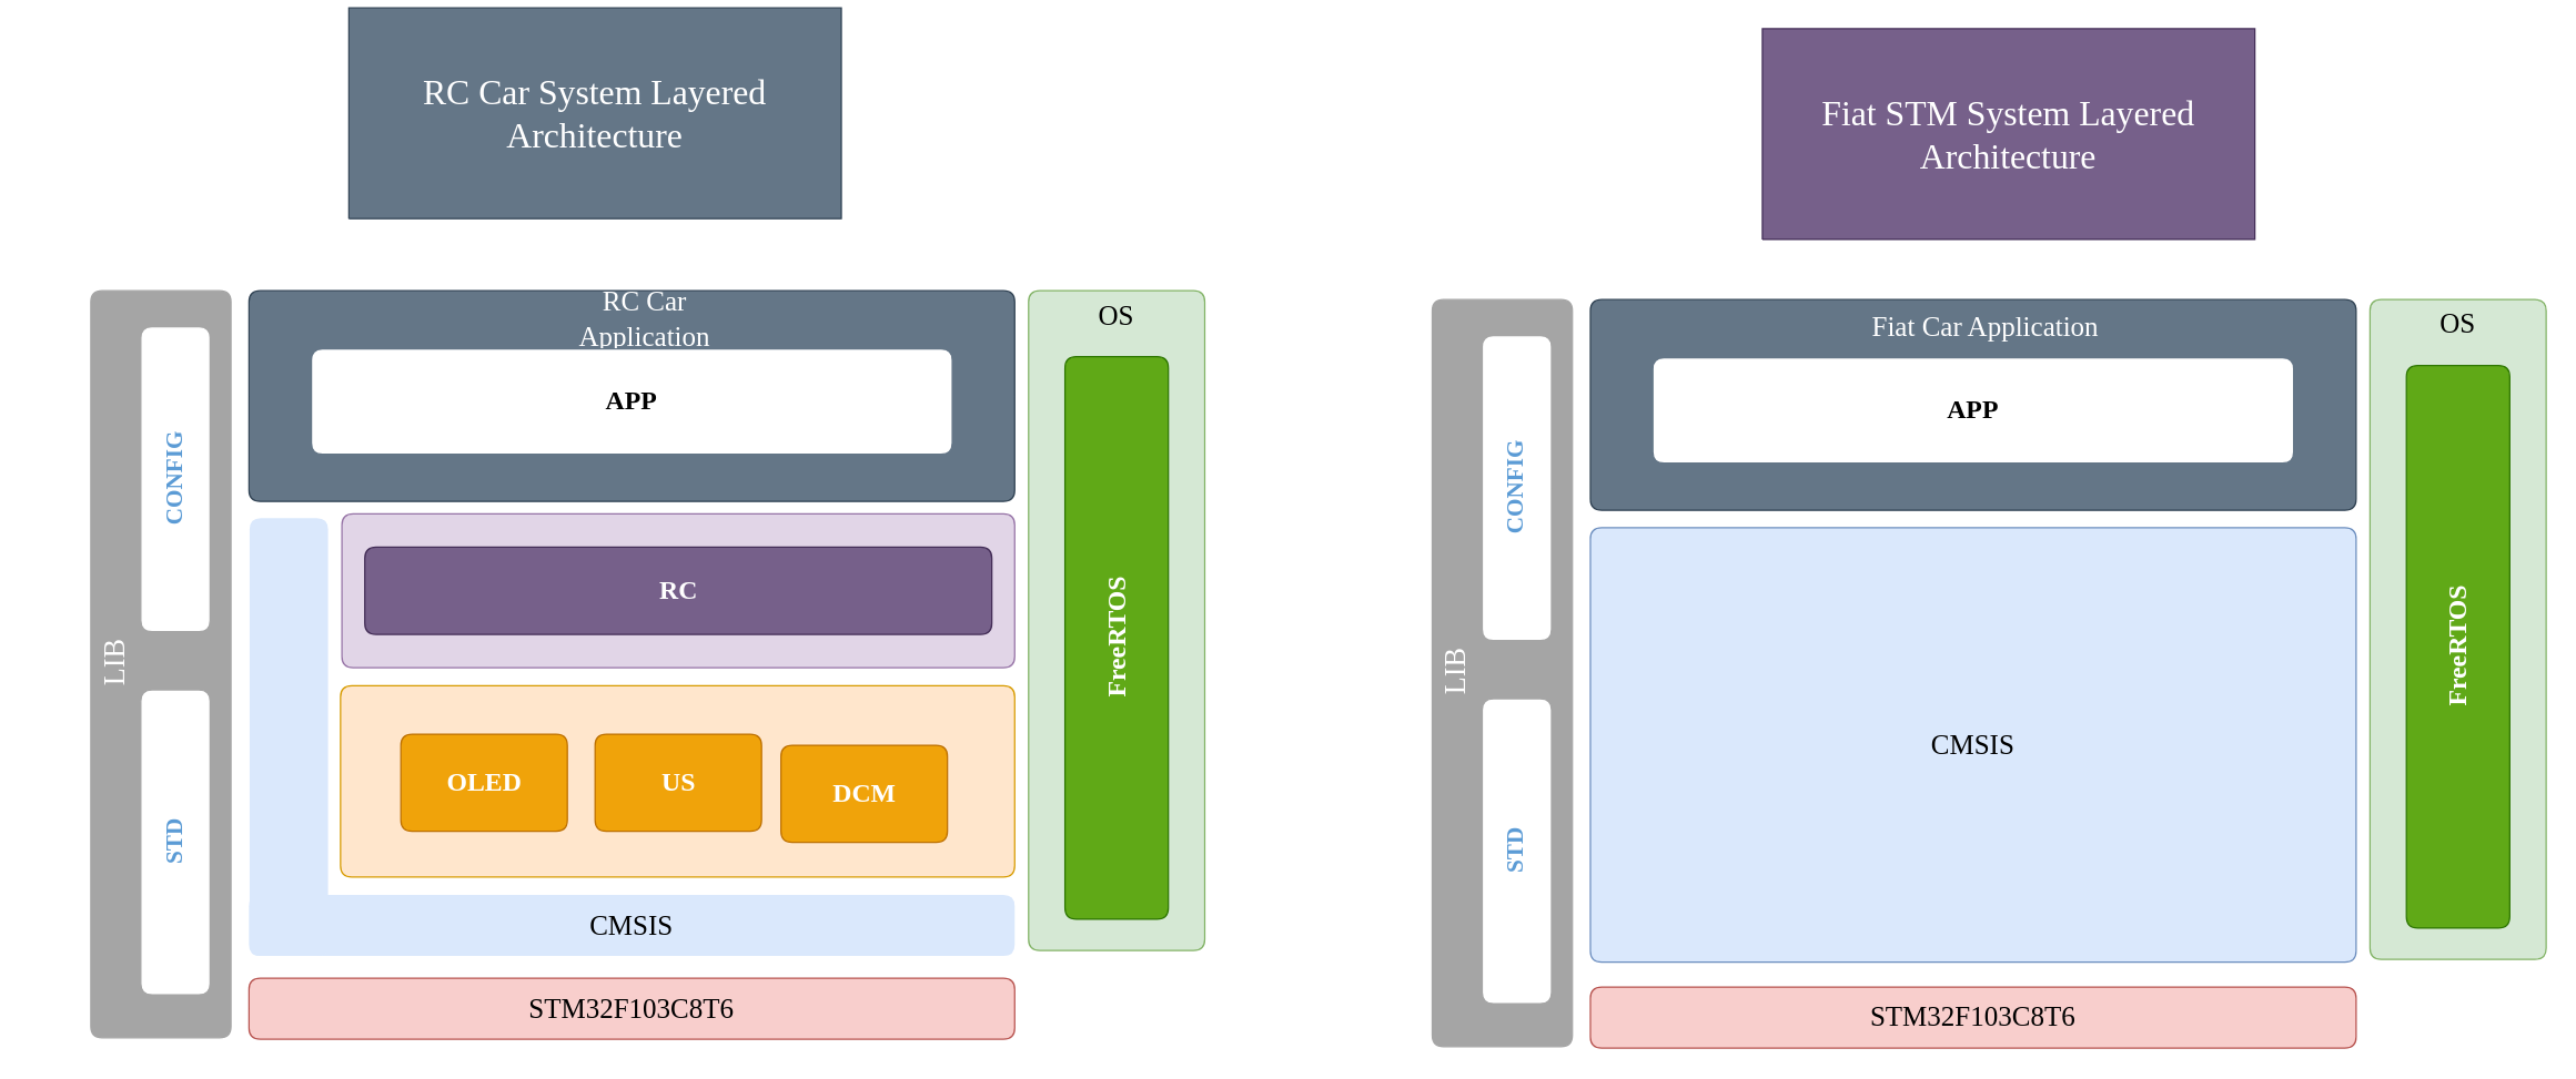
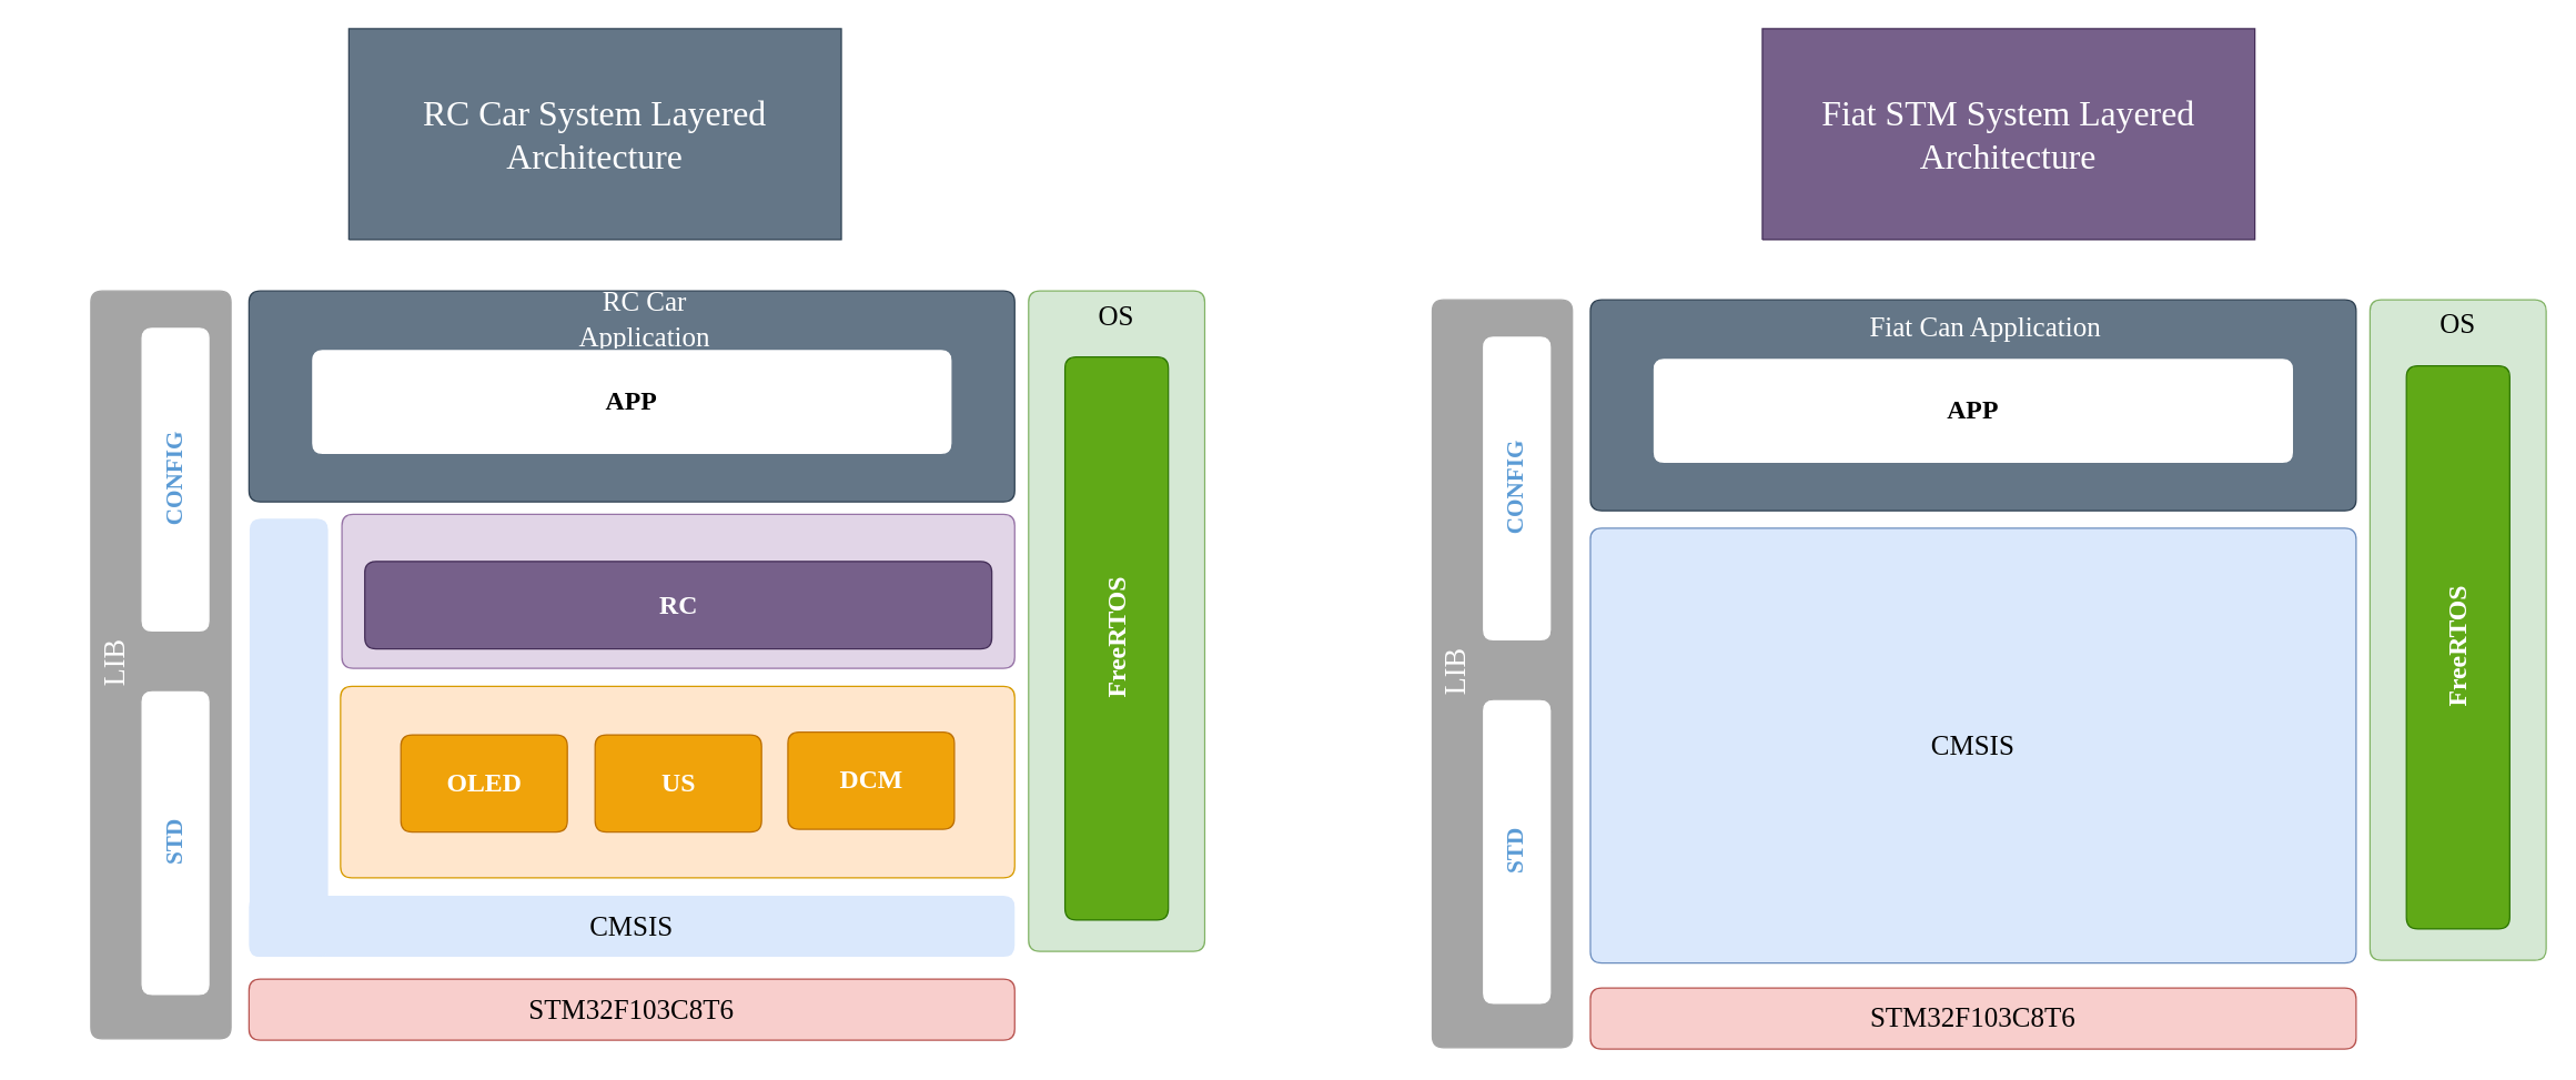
- <mxCell id="3" value="&lt;div style=&quot;&quot;&gt;&lt;font face=&quot;Calibri&quot;&gt;&lt;span style=&quot;font-size: 25.4px;&quot;&gt;RC Car System Layered Architecture&lt;/span&gt;&lt;/font&gt;&lt;/div&gt;" style="verticalAlign=middle;align=center;overflow=width;vsdxID=47;fillColor=#647687;shape=stencil(nZBLDoAgDERP0z3SIyjew0SURgSD+Lu9kMZoXLhwN9O+tukAlrNpJg1SzDH4QW/URgNYgZTkjA4UkwJUgGXng+6DX1zLfmoymdXo17xh5zmRJ6Q42BWCfc2oJfdAr+Yv+AP9Cb7OJ3H/2JG1HNGz/84klThPVCc=);strokeColor=#314354;points=[];labelBackgroundColor=none;rounded=0;html=1;whiteSpace=wrap;fontColor=#ffffff;" parent="1" vertex="1"><mxGeometry x="251" y="5" width="355" height="152" as="geometry" /></mxCell>
+ <mxCell id="3" value="&lt;div style=&quot;&quot;&gt;&lt;font face=&quot;Calibri&quot;&gt;&lt;span style=&quot;font-size: 25.4px;&quot;&gt;RC Car System Layered Architecture&lt;/span&gt;&lt;/font&gt;&lt;/div&gt;" style="verticalAlign=middle;align=center;overflow=width;vsdxID=47;fillColor=#647687;shape=stencil(nZBLDoAgDERP0z3SIyjew0SURgSD+Lu9kMZoXLhwN9O+tukAlrNpJg1SzDH4QW/URgNYgZTkjA4UkwJUgGXng+6DX1zLfmoymdXo17xh5zmRJ6Q42BWCfc2oJfdAr+Yv+AP9Cb7OJ3H/2JG1HNGz/84klThPVCc=);strokeColor=#314354;points=[];labelBackgroundColor=none;rounded=0;html=1;whiteSpace=wrap;fontColor=#ffffff;" parent="1" vertex="1"><mxGeometry x="251" y="20" width="355" height="152" as="geometry" /></mxCell>
- <mxCell id="52" value="&lt;font style=&quot;font-size: 20px; font-weight: normal;&quot;&gt;Fiat Car Application&lt;/font&gt;" style="text;strokeColor=none;fillColor=none;html=1;align=center;verticalAlign=middle;whiteSpace=wrap;rounded=0;fontSize=19;fontColor=#FFFFFF;fontFamily=Calibri;fontStyle=1" parent="47" vertex="1"><mxGeometry x="146.88" y="5" width="276.25" height="30" as="geometry" /></mxCell>
+ <mxCell id="52" value="&lt;font style=&quot;font-size: 20px; font-weight: normal;&quot;&gt;Fiat Can Application&lt;/font&gt;" style="text;strokeColor=none;fillColor=none;html=1;align=center;verticalAlign=middle;whiteSpace=wrap;rounded=0;fontSize=19;fontColor=#FFFFFF;fontFamily=Calibri;fontStyle=1" parent="47" vertex="1"><mxGeometry x="146.88" y="5" width="276.25" height="30" as="geometry" /></mxCell>
- <mxCell id="86" value="RC" style="vsdxID=334;fillColor=#76608a;shape=stencil(nZCxDsIwDES/xitKk6V7KT/AF0TUEIuQVGmgwNeT9kCqOjB0s++efdKRaQZneyathpzilUfpsiOzJ60lOE6Sy0SmJdOcY+JLivfQYe9tIbWaFe5wU020VjadjvJmaPWu0jV0HN7iYwp8wlawXt8HCvsBqJewQH/mJvgPuhFcxZdhrgRlifdodOmvKywS6jftBw==);strokeColor=#432D57;spacingTop=-1;spacingBottom=-1;spacingLeft=-1;spacingRight=-1;points=[[0,0.75,0],[0,0.5,0],[0,0.25,0],[0.25,0,0],[0.5,0,0],[0.75,0,0],[1,0.25,0],[1,0.5,0],[1,0.75,0],[0.75,1,0],[0.5,1,0],[0.25,1,0]];labelBackgroundColor=none;rounded=1;html=1;whiteSpace=wrap;fontFamily=Calibri;fontSize=19;fontStyle=1;fontColor=#ffffff;" parent="1" vertex="1"><mxGeometry x="262.5" y="394" width="452" height="63" as="geometry" /></mxCell>
+ <mxCell id="86" value="RC" style="vsdxID=334;fillColor=#76608a;shape=stencil(nZCxDsIwDES/xitKk6V7KT/AF0TUEIuQVGmgwNeT9kCqOjB0s++efdKRaQZneyathpzilUfpsiOzJ60lOE6Sy0SmJdOcY+JLivfQYe9tIbWaFe5wU020VjadjvJmaPWu0jV0HN7iYwp8wlawXt8HCvsBqJewQH/mJvgPuhFcxZdhrgRlifdodOmvKywS6jftBw==);strokeColor=#432D57;spacingTop=-1;spacingBottom=-1;spacingLeft=-1;spacingRight=-1;points=[[0,0.75,0],[0,0.5,0],[0,0.25,0],[0.25,0,0],[0.5,0,0],[0.75,0,0],[1,0.25,0],[1,0.5,0],[1,0.75,0],[0.75,1,0],[0.5,1,0],[0.25,1,0]];labelBackgroundColor=none;rounded=1;html=1;whiteSpace=wrap;fontFamily=Calibri;fontSize=19;fontStyle=1;fontColor=#ffffff;" parent="1" vertex="1"><mxGeometry x="262.5" y="404" width="452" height="63" as="geometry" /></mxCell>
- <mxCell id="42" value="DCM" style="vsdxID=334;fillColor=#f0a30a;shape=stencil(nZCxDsIwDES/xitKk6V7KT/AF0TUEIuQVGmgwNeT9kCqOjB0s++efdKRaQZneyathpzilUfpsiOzJ60lOE6Sy0SmJdOcY+JLivfQYe9tIbWaFe5wU020VjadjvJmaPWu0jV0HN7iYwp8wlawXt8HCvsBqJewQH/mJvgPuhFcxZdhrgRlifdodOmvKywS6jftBw==);strokeColor=#BD7000;spacingTop=-1;spacingBottom=-1;spacingLeft=-1;spacingRight=-1;points=[[0,0.75,0],[0,0.5,0],[0,0.25,0],[0.25,0,0],[0.5,0,0],[0.75,0,0],[1,0.25,0],[1,0.5,0],[1,0.75,0],[0.75,1,0],[0.5,1,0],[0.25,1,0]];labelBackgroundColor=none;rounded=1;html=1;whiteSpace=wrap;fontColor=#FFFFFF;fontFamily=Calibri;fontSize=19;fontStyle=1" parent="1" vertex="1"><mxGeometry x="562.5" y="537" width="120" height="70" as="geometry" /></mxCell>
+ <mxCell id="42" value="DCM" style="vsdxID=334;fillColor=#f0a30a;shape=stencil(nZCxDsIwDES/xitKk6V7KT/AF0TUEIuQVGmgwNeT9kCqOjB0s++efdKRaQZneyathpzilUfpsiOzJ60lOE6Sy0SmJdOcY+JLivfQYe9tIbWaFe5wU020VjadjvJmaPWu0jV0HN7iYwp8wlawXt8HCvsBqJewQH/mJvgPuhFcxZdhrgRlifdodOmvKywS6jftBw==);strokeColor=#BD7000;spacingTop=-1;spacingBottom=-1;spacingLeft=-1;spacingRight=-1;points=[[0,0.75,0],[0,0.5,0],[0,0.25,0],[0.25,0,0],[0.5,0,0],[0.75,0,0],[1,0.25,0],[1,0.5,0],[1,0.75,0],[0.75,1,0],[0.5,1,0],[0.25,1,0]];labelBackgroundColor=none;rounded=1;html=1;whiteSpace=wrap;fontColor=#FFFFFF;fontFamily=Calibri;fontSize=19;fontStyle=1" parent="1" vertex="1"><mxGeometry x="567.5" y="527" width="120" height="70" as="geometry" /></mxCell>
